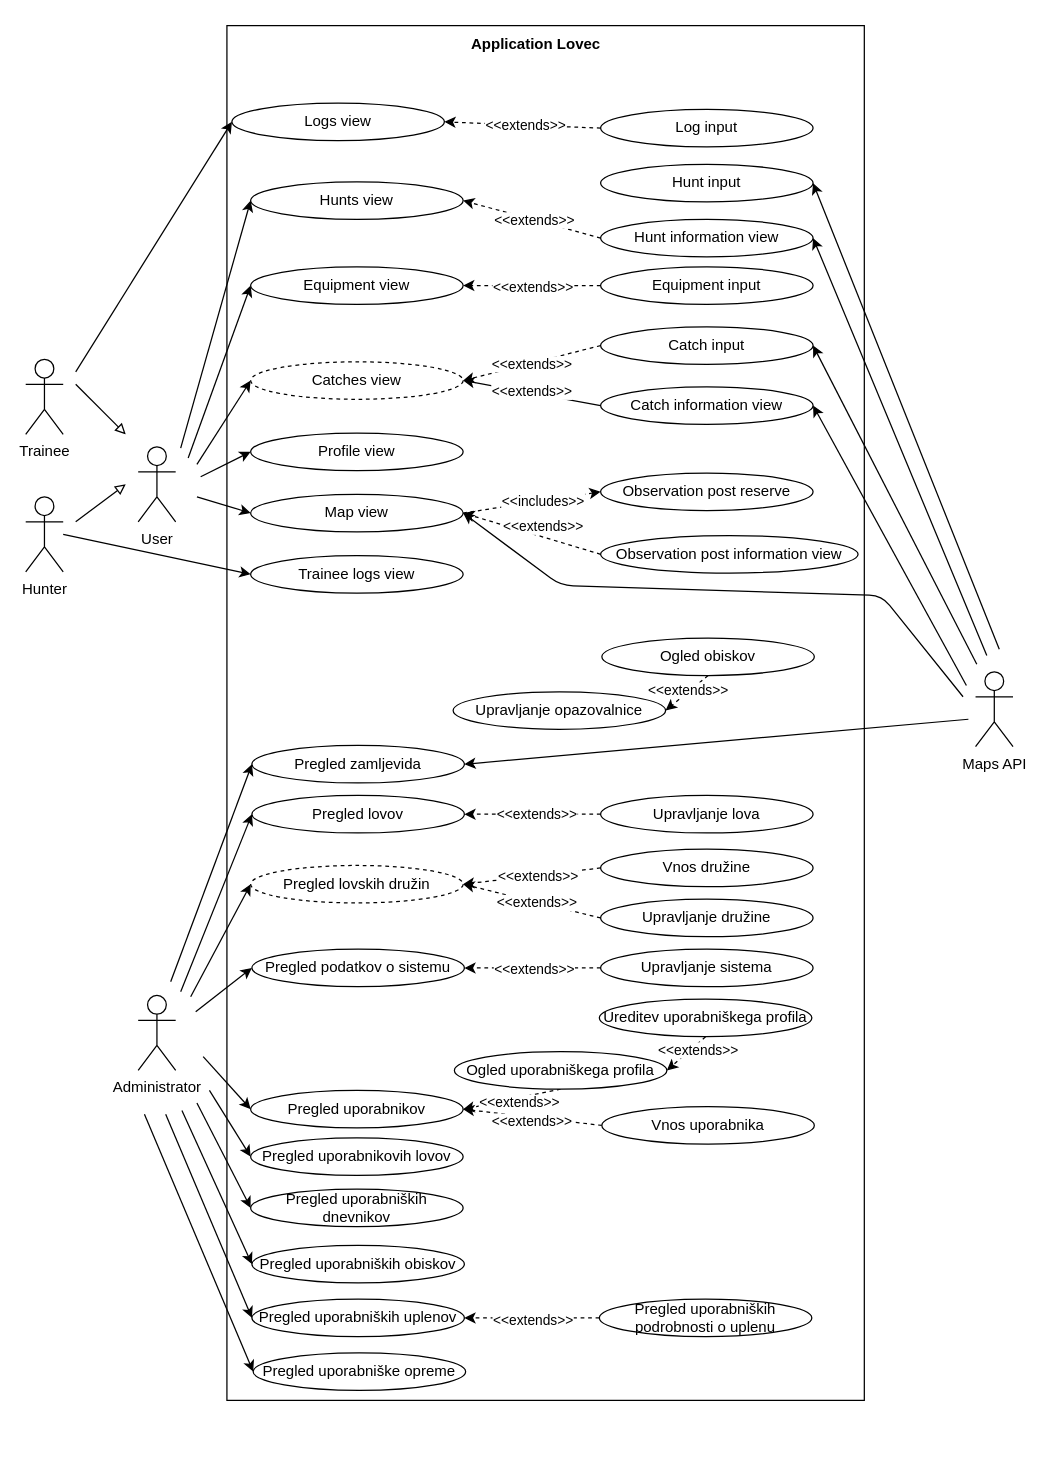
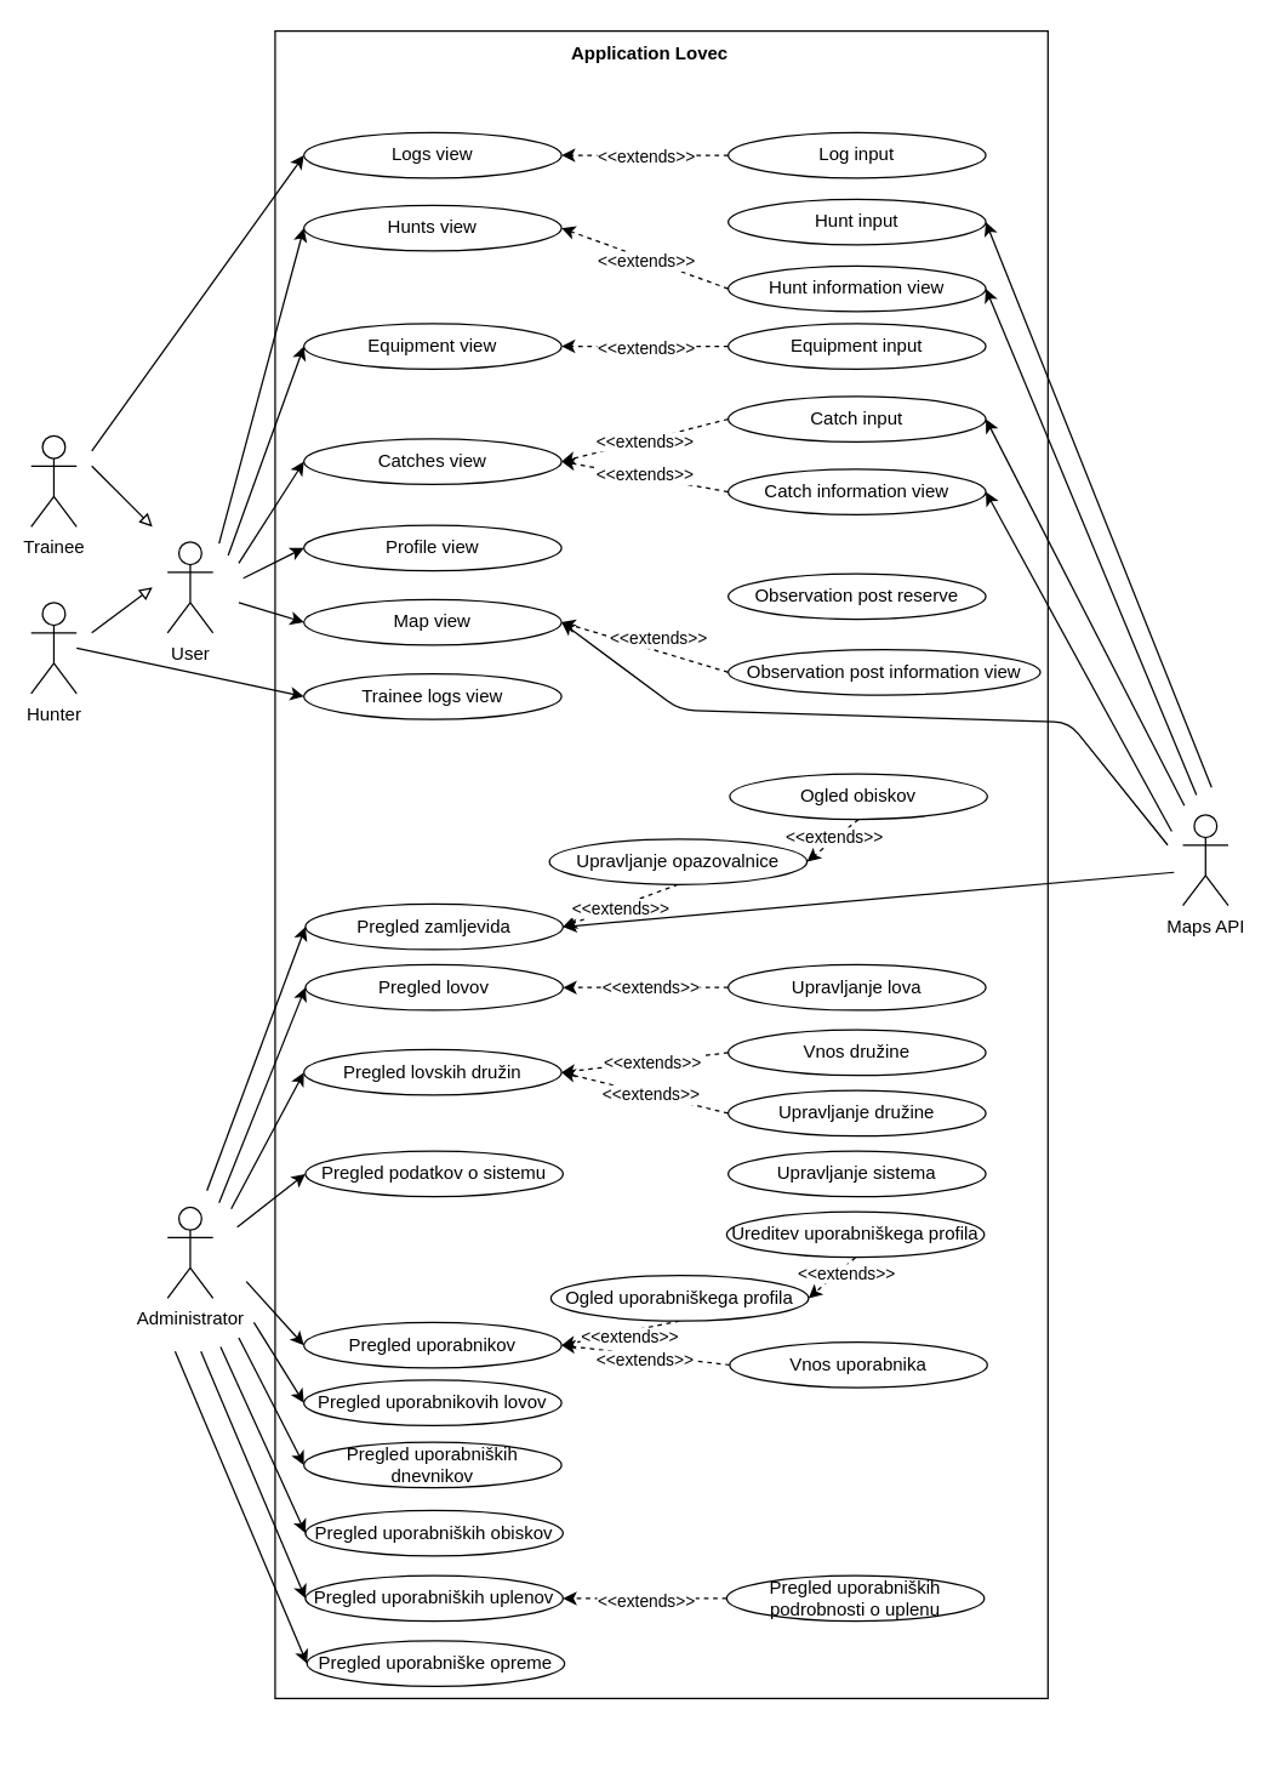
- <mxCell id="11" value="Logs view" style="ellipse;whiteSpace=wrap;html=1;" parent="9" vertex="1"><mxGeometry x="5" y="35" width="170" height="30" as="geometry" /></mxCell>
+ <mxCell id="11" value="Logs view" style="ellipse;whiteSpace=wrap;html=1;" parent="9" vertex="1"><mxGeometry x="20" y="40" width="170" height="30" as="geometry" /></mxCell>
- <mxCell id="16" value="Hunts view" style="ellipse;whiteSpace=wrap;html=1;" parent="9" vertex="1"><mxGeometry x="20" y="98" width="170" height="30" as="geometry" /></mxCell>
+ <mxCell id="16" value="Hunts view" style="ellipse;whiteSpace=wrap;html=1;" parent="9" vertex="1"><mxGeometry x="20" y="88" width="170" height="30" as="geometry" /></mxCell>
- <mxCell id="23" value="Catches view" style="ellipse;whiteSpace=wrap;html=1;dashed=1;" parent="9" vertex="1"><mxGeometry x="20" y="242" width="170" height="30" as="geometry" /></mxCell>
+ <mxCell id="23" value="Catches view" style="ellipse;whiteSpace=wrap;html=1;" parent="9" vertex="1"><mxGeometry x="20" y="242" width="170" height="30" as="geometry" /></mxCell>
- <mxCell id="27" style="edgeStyle=none;html=1;exitX=0;exitY=0.5;exitDx=0;exitDy=0;entryX=1;entryY=0.5;entryDx=0;entryDy=0;strokeWidth=1;startArrow=none;startFill=0;endArrow=classic;endFill=1;dashed=0;" parent="9" source="29" target="23" edge="1"><mxGeometry relative="1" as="geometry" /></mxCell>
+ <mxCell id="27" style="edgeStyle=none;html=1;exitX=0;exitY=0.5;exitDx=0;exitDy=0;entryX=1;entryY=0.5;entryDx=0;entryDy=0;strokeWidth=1;startArrow=none;startFill=0;endArrow=classic;endFill=1;dashed=1;" parent="9" source="29" target="23" edge="1"><mxGeometry relative="1" as="geometry" /></mxCell>
- <mxCell id="31" style="edgeStyle=none;html=1;exitX=0;exitY=0.5;exitDx=0;exitDy=0;entryX=1;entryY=0.5;entryDx=0;entryDy=0;dashed=1;strokeWidth=1;fontFamily=Helvetica;fontSize=12;fontColor=rgb(0, 0, 0);startArrow=classic;startFill=1;endArrow=none;endFill=0;" parent="9" source="33" target="15" edge="1"><mxGeometry relative="1" as="geometry" /></mxCell>
- <mxCell id="32" value="&lt;font style=&quot;font-size: 11px;&quot;&gt;&amp;lt;&amp;lt;includes&amp;gt;&amp;gt;&lt;/font&gt;" style="edgeLabel;html=1;align=center;verticalAlign=middle;resizable=0;points=[];fontSize=12;fontFamily=Helvetica;fontColor=rgb(0, 0, 0);" parent="31" vertex="1" connectable="0"><mxGeometry x="-0.157" relative="1" as="geometry"><mxPoint as="offset" /></mxGeometry></mxCell>
+ <mxCell id="63" style="edgeStyle=none;html=1;exitX=0.5;exitY=1;exitDx=0;exitDy=0;entryX=1;entryY=0.5;entryDx=0;entryDy=0;strokeWidth=1;fontFamily=Helvetica;fontSize=11;fontColor=rgb(0, 0, 0);startArrow=none;startFill=0;endArrow=classic;endFill=1;dashed=1;" parent="9" source="65" target="62" edge="1"><mxGeometry relative="1" as="geometry" /></mxCell>
+ <mxCell id="64" value="&amp;lt;&amp;lt;extends&amp;gt;&amp;gt;" style="edgeLabel;html=1;align=center;verticalAlign=middle;resizable=0;points=[];fontSize=11;fontFamily=Helvetica;fontColor=rgb(0, 0, 0);" parent="63" vertex="1" connectable="0"><mxGeometry x="0.159" y="1" relative="1" as="geometry"><mxPoint x="5" y="-2" as="offset" /></mxGeometry></mxCell>
- <mxCell id="41" value="Pregled lovskih družin" style="ellipse;whiteSpace=wrap;html=1;dashed=1;" parent="9" vertex="1"><mxGeometry x="20" y="645" width="170" height="30" as="geometry" /></mxCell>
+ <mxCell id="41" value="Pregled lovskih družin" style="ellipse;whiteSpace=wrap;html=1;" parent="9" vertex="1"><mxGeometry x="20" y="645" width="170" height="30" as="geometry" /></mxCell>
- <mxCell id="52" style="edgeStyle=none;html=1;exitX=0;exitY=0.5;exitDx=0;exitDy=0;entryX=1;entryY=0.5;entryDx=0;entryDy=0;dashed=1;strokeWidth=1;fontFamily=Helvetica;fontSize=11;fontColor=rgb(0, 0, 0);startArrow=none;startFill=0;endArrow=classic;endFill=1;" parent="9" source="54" target="51" edge="1"><mxGeometry relative="1" as="geometry" /></mxCell>
- <mxCell id="53" value="&amp;lt;&amp;lt;extends&amp;gt;&amp;gt;" style="edgeLabel;html=1;align=center;verticalAlign=middle;resizable=0;points=[];fontSize=11;fontFamily=Helvetica;fontColor=rgb(0, 0, 0);" parent="52" vertex="1" connectable="0"><mxGeometry x="0.153" y="3" relative="1" as="geometry"><mxPoint x="9" y="-3" as="offset" /></mxGeometry></mxCell>
